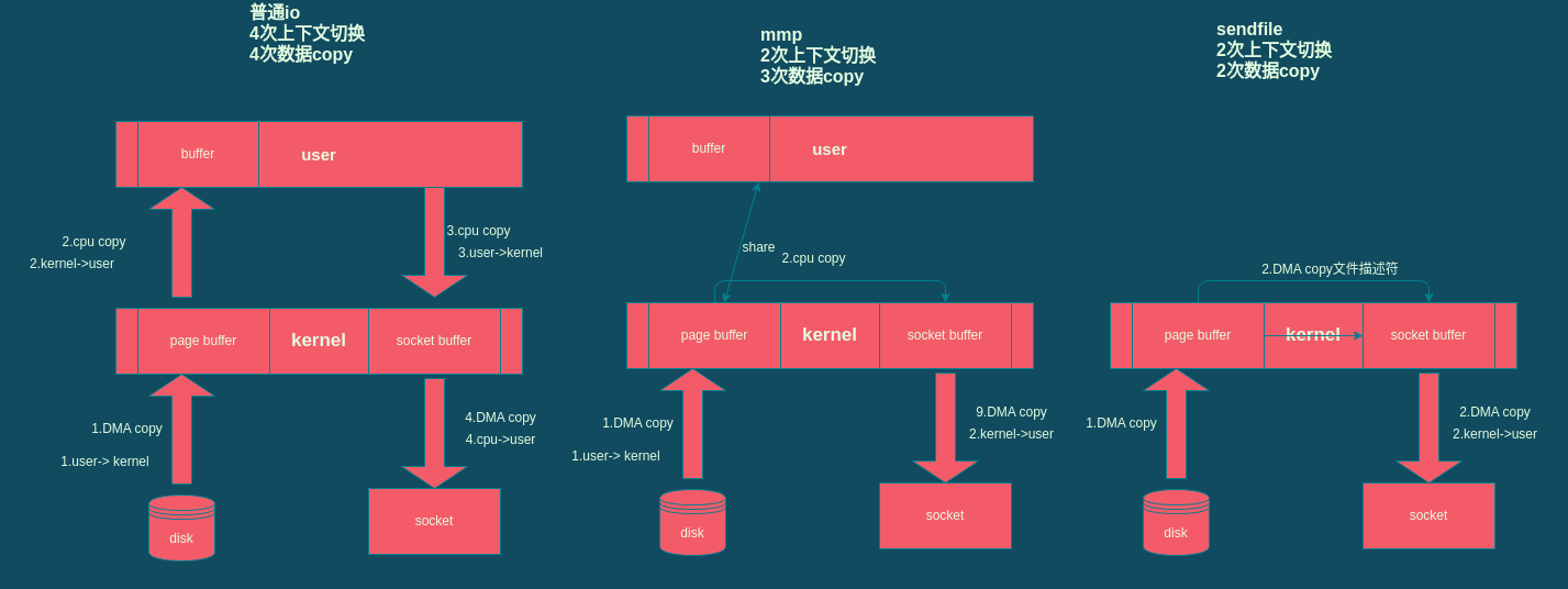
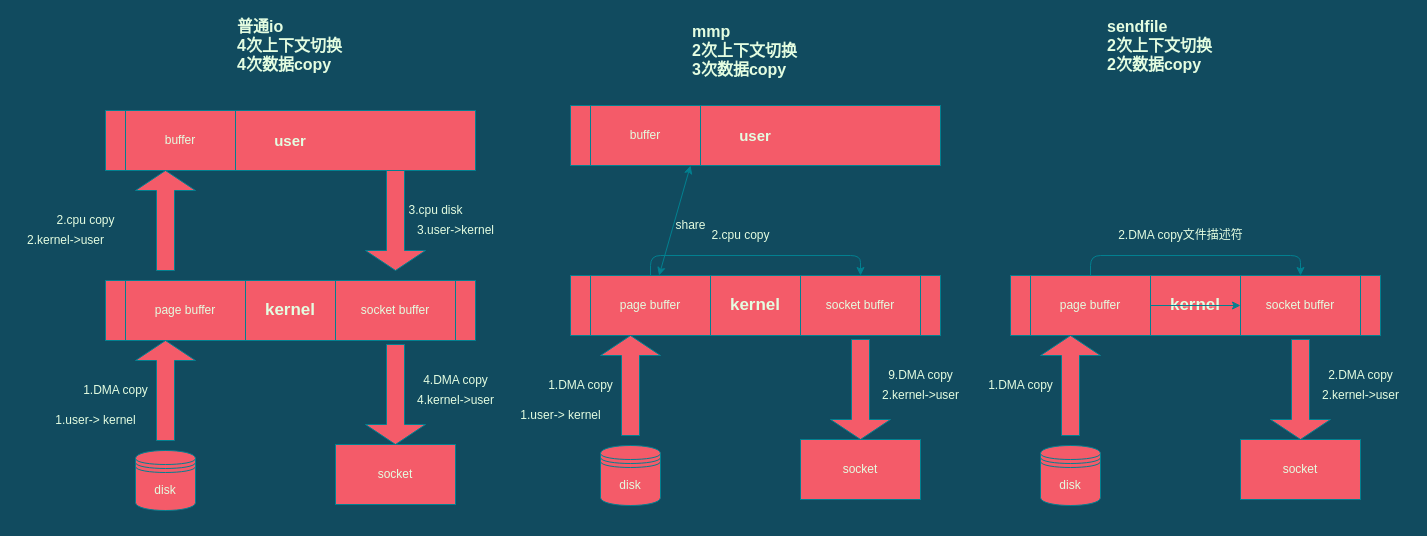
- <mxCell id="22" value="&lt;b style=&quot;font-size: 16px&quot;&gt;&lt;font style=&quot;font-size: 16px&quot;&gt;普通io &lt;br&gt;4次上下文切换&lt;br&gt;&lt;/font&gt;&lt;/b&gt;&lt;div style=&quot;font-size: 16px&quot;&gt;&lt;b&gt;&lt;font style=&quot;font-size: 16px&quot;&gt;4次数据copy&lt;/font&gt;&lt;/b&gt;&lt;/div&gt;" style="text;html=1;align=left;verticalAlign=middle;resizable=0;points=[];autosize=1;fontColor=#E4FDE1;" vertex="1" parent="1"><mxGeometry x="225" y="5" width="120" height="50" as="geometry" /></mxCell>
+ <mxCell id="22" value="&lt;b style=&quot;font-size: 16px&quot;&gt;&lt;font style=&quot;font-size: 16px&quot;&gt;普通io &lt;br&gt;4次上下文切换&lt;br&gt;&lt;/font&gt;&lt;/b&gt;&lt;div style=&quot;font-size: 16px&quot;&gt;&lt;b&gt;&lt;font style=&quot;font-size: 16px&quot;&gt;4次数据copy&lt;/font&gt;&lt;/b&gt;&lt;/div&gt;" style="text;html=1;align=left;verticalAlign=middle;resizable=0;points=[];autosize=1;fontColor=#E4FDE1;" vertex="1" parent="1"><mxGeometry x="235" y="20" width="120" height="50" as="geometry" /></mxCell>
- <mxCell id="16" value="3.cpu copy" style="text;html=1;align=center;verticalAlign=middle;resizable=0;points=[];autosize=1;fontColor=#E4FDE1;" vertex="1" parent="1"><mxGeometry x="400" y="200" width="70" height="20" as="geometry" /></mxCell>
+ <mxCell id="16" value="3.cpu disk" style="text;html=1;align=center;verticalAlign=middle;resizable=0;points=[];autosize=1;fontColor=#E4FDE1;" vertex="1" parent="1"><mxGeometry x="400" y="200" width="70" height="20" as="geometry" /></mxCell>
- <mxCell id="56" value="2.DMA copy文件描述符" style="text;html=1;align=center;verticalAlign=middle;resizable=0;points=[];autosize=1;fontColor=#E4FDE1;" vertex="1" parent="1"><mxGeometry x="1140" y="235" width="140" height="20" as="geometry" /></mxCell>
+ <mxCell id="56" value="2.DMA copy文件描述符" style="text;html=1;align=center;verticalAlign=middle;resizable=0;points=[];autosize=1;fontColor=#E4FDE1;" vertex="1" parent="1"><mxGeometry x="1110" y="225" width="140" height="20" as="geometry" /></mxCell>
- <mxCell id="21" value="4.cpu-&amp;gt;user" style="text;html=1;align=center;verticalAlign=middle;resizable=0;points=[];autosize=1;fontColor=#E4FDE1;" vertex="1" parent="1"><mxGeometry x="410" y="390" width="90" height="20" as="geometry" /></mxCell>
+ <mxCell id="21" value="4.kernel-&amp;gt;user" style="text;html=1;align=center;verticalAlign=middle;resizable=0;points=[];autosize=1;fontColor=#E4FDE1;" vertex="1" parent="1"><mxGeometry x="410" y="390" width="90" height="20" as="geometry" /></mxCell>
